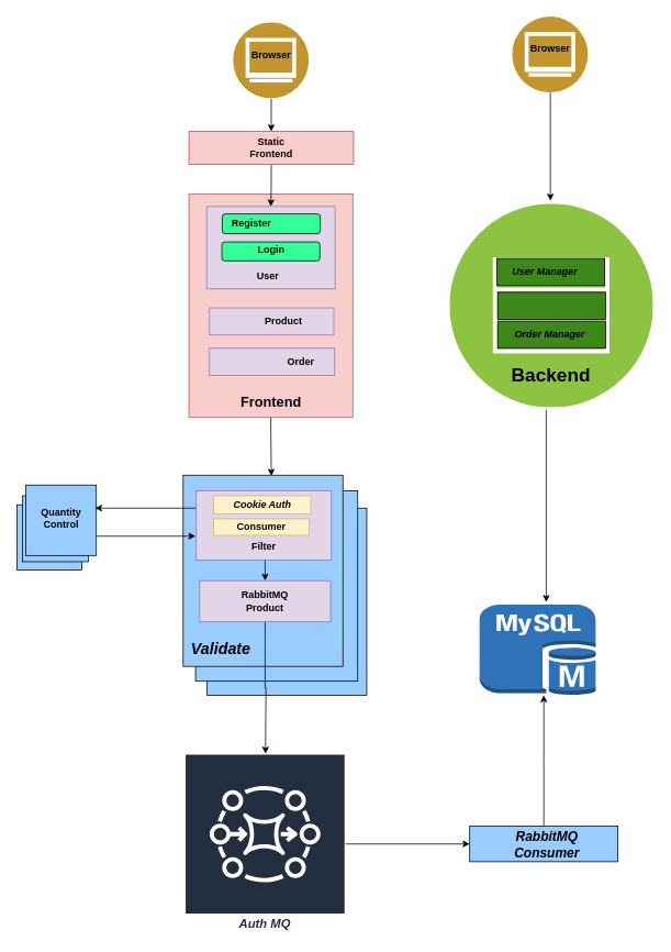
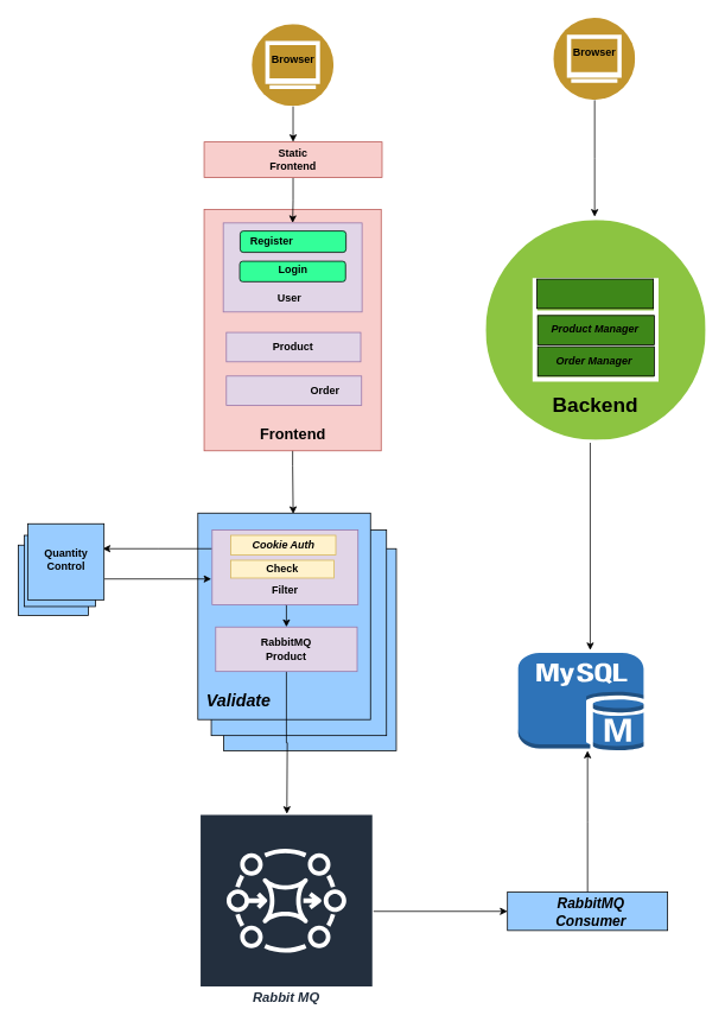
- <mxCell id="52" value="&lt;i&gt;&lt;b&gt;User Manager&lt;/b&gt;&lt;/i&gt;" style="text;html=1;strokeColor=none;fillColor=none;align=center;verticalAlign=middle;whiteSpace=wrap;rounded=0;" vertex="1" parent="1"><mxGeometry x="606" y="320" width="111" height="20" as="geometry" /></mxCell>
+ <mxCell id="53" value="&lt;div&gt;&lt;i&gt;&lt;b&gt;Product Manager&lt;br&gt;&lt;/b&gt;&lt;/i&gt;&lt;/div&gt;" style="text;html=1;strokeColor=none;fillColor=none;align=center;verticalAlign=middle;whiteSpace=wrap;rounded=0;" vertex="1" parent="1"><mxGeometry x="611" y="360" width="115" height="20" as="geometry" /></mxCell>
- <mxCell id="17" value="&lt;div&gt;&lt;b&gt;Product&lt;/b&gt;&lt;/div&gt;" style="text;html=1;strokeColor=none;fillColor=none;align=center;verticalAlign=middle;whiteSpace=wrap;rounded=0;" vertex="1" parent="1"><mxGeometry x="324" y="380" width="40" height="20" as="geometry" /></mxCell>
+ <mxCell id="17" value="&lt;div&gt;&lt;b&gt;Product&lt;/b&gt;&lt;/div&gt;" style="text;html=1;strokeColor=none;fillColor=none;align=center;verticalAlign=middle;whiteSpace=wrap;rounded=0;" vertex="1" parent="1"><mxGeometry x="309" y="380" width="40" height="20" as="geometry" /></mxCell>
- <mxCell id="34" value="&lt;b&gt;Consumer&lt;/b&gt;" style="rounded=0;whiteSpace=wrap;html=1;fillColor=#fff2cc;strokeColor=#d6b656;" vertex="1" parent="1"><mxGeometry x="259" y="629" width="116" height="20" as="geometry" /></mxCell>
+ <mxCell id="34" value="&lt;b&gt;Check&lt;/b&gt;" style="rounded=0;whiteSpace=wrap;html=1;fillColor=#fff2cc;strokeColor=#d6b656;" vertex="1" parent="1"><mxGeometry x="259" y="629" width="116" height="20" as="geometry" /></mxCell>
- <mxCell id="40" value="&lt;i&gt;&lt;font style=&quot;font-size: 15px&quot;&gt;Auth MQ&lt;/font&gt;&lt;/i&gt;" style="outlineConnect=0;fontColor=#232F3E;gradientColor=none;strokeColor=#ffffff;fillColor=#232F3E;dashed=0;verticalLabelPosition=middle;verticalAlign=bottom;align=center;html=1;whiteSpace=wrap;fontSize=10;fontStyle=1;spacing=3;shape=mxgraph.aws4.productIcon;prIcon=mxgraph.aws4.mq;" vertex="1" parent="1"><mxGeometry x="224" y="914" width="195" height="219" as="geometry" /></mxCell>
+ <mxCell id="40" value="&lt;i&gt;&lt;font style=&quot;font-size: 15px&quot;&gt;Rabbit MQ&lt;/font&gt;&lt;/i&gt;" style="outlineConnect=0;fontColor=#232F3E;gradientColor=none;strokeColor=#ffffff;fillColor=#232F3E;dashed=0;verticalLabelPosition=middle;verticalAlign=bottom;align=center;html=1;whiteSpace=wrap;fontSize=10;fontStyle=1;spacing=3;shape=mxgraph.aws4.productIcon;prIcon=mxgraph.aws4.mq;" vertex="1" parent="1"><mxGeometry x="224" y="914" width="195" height="219" as="geometry" /></mxCell>
